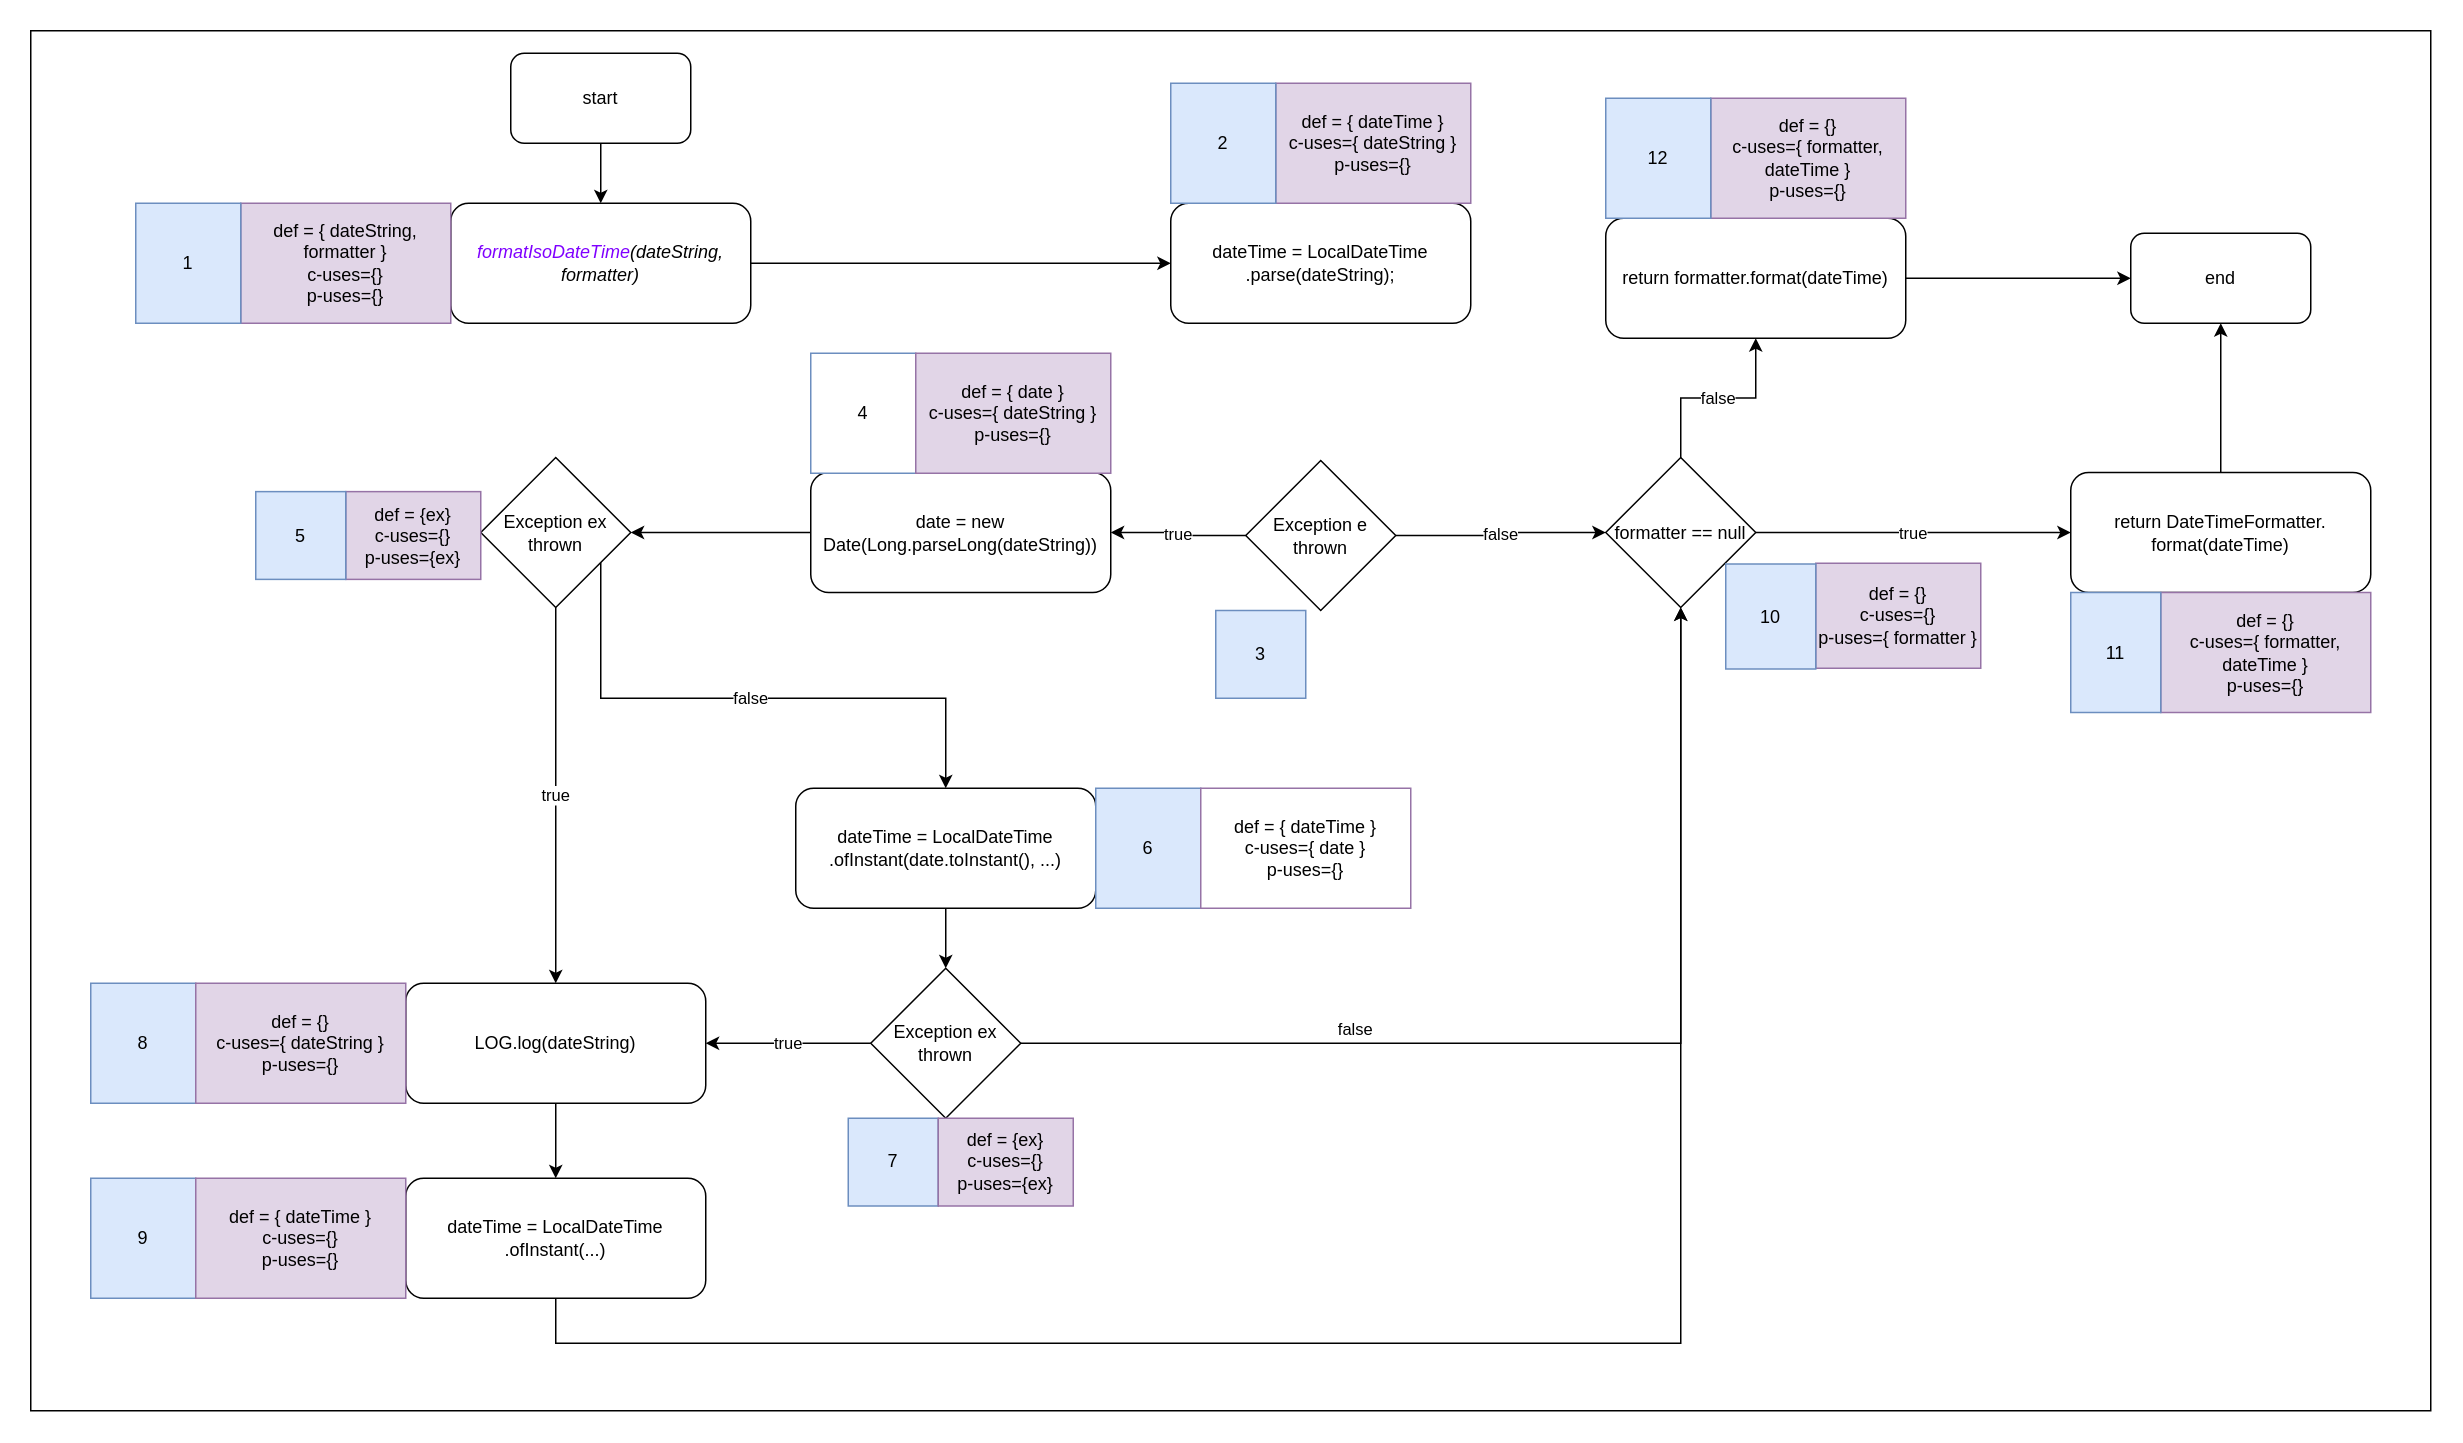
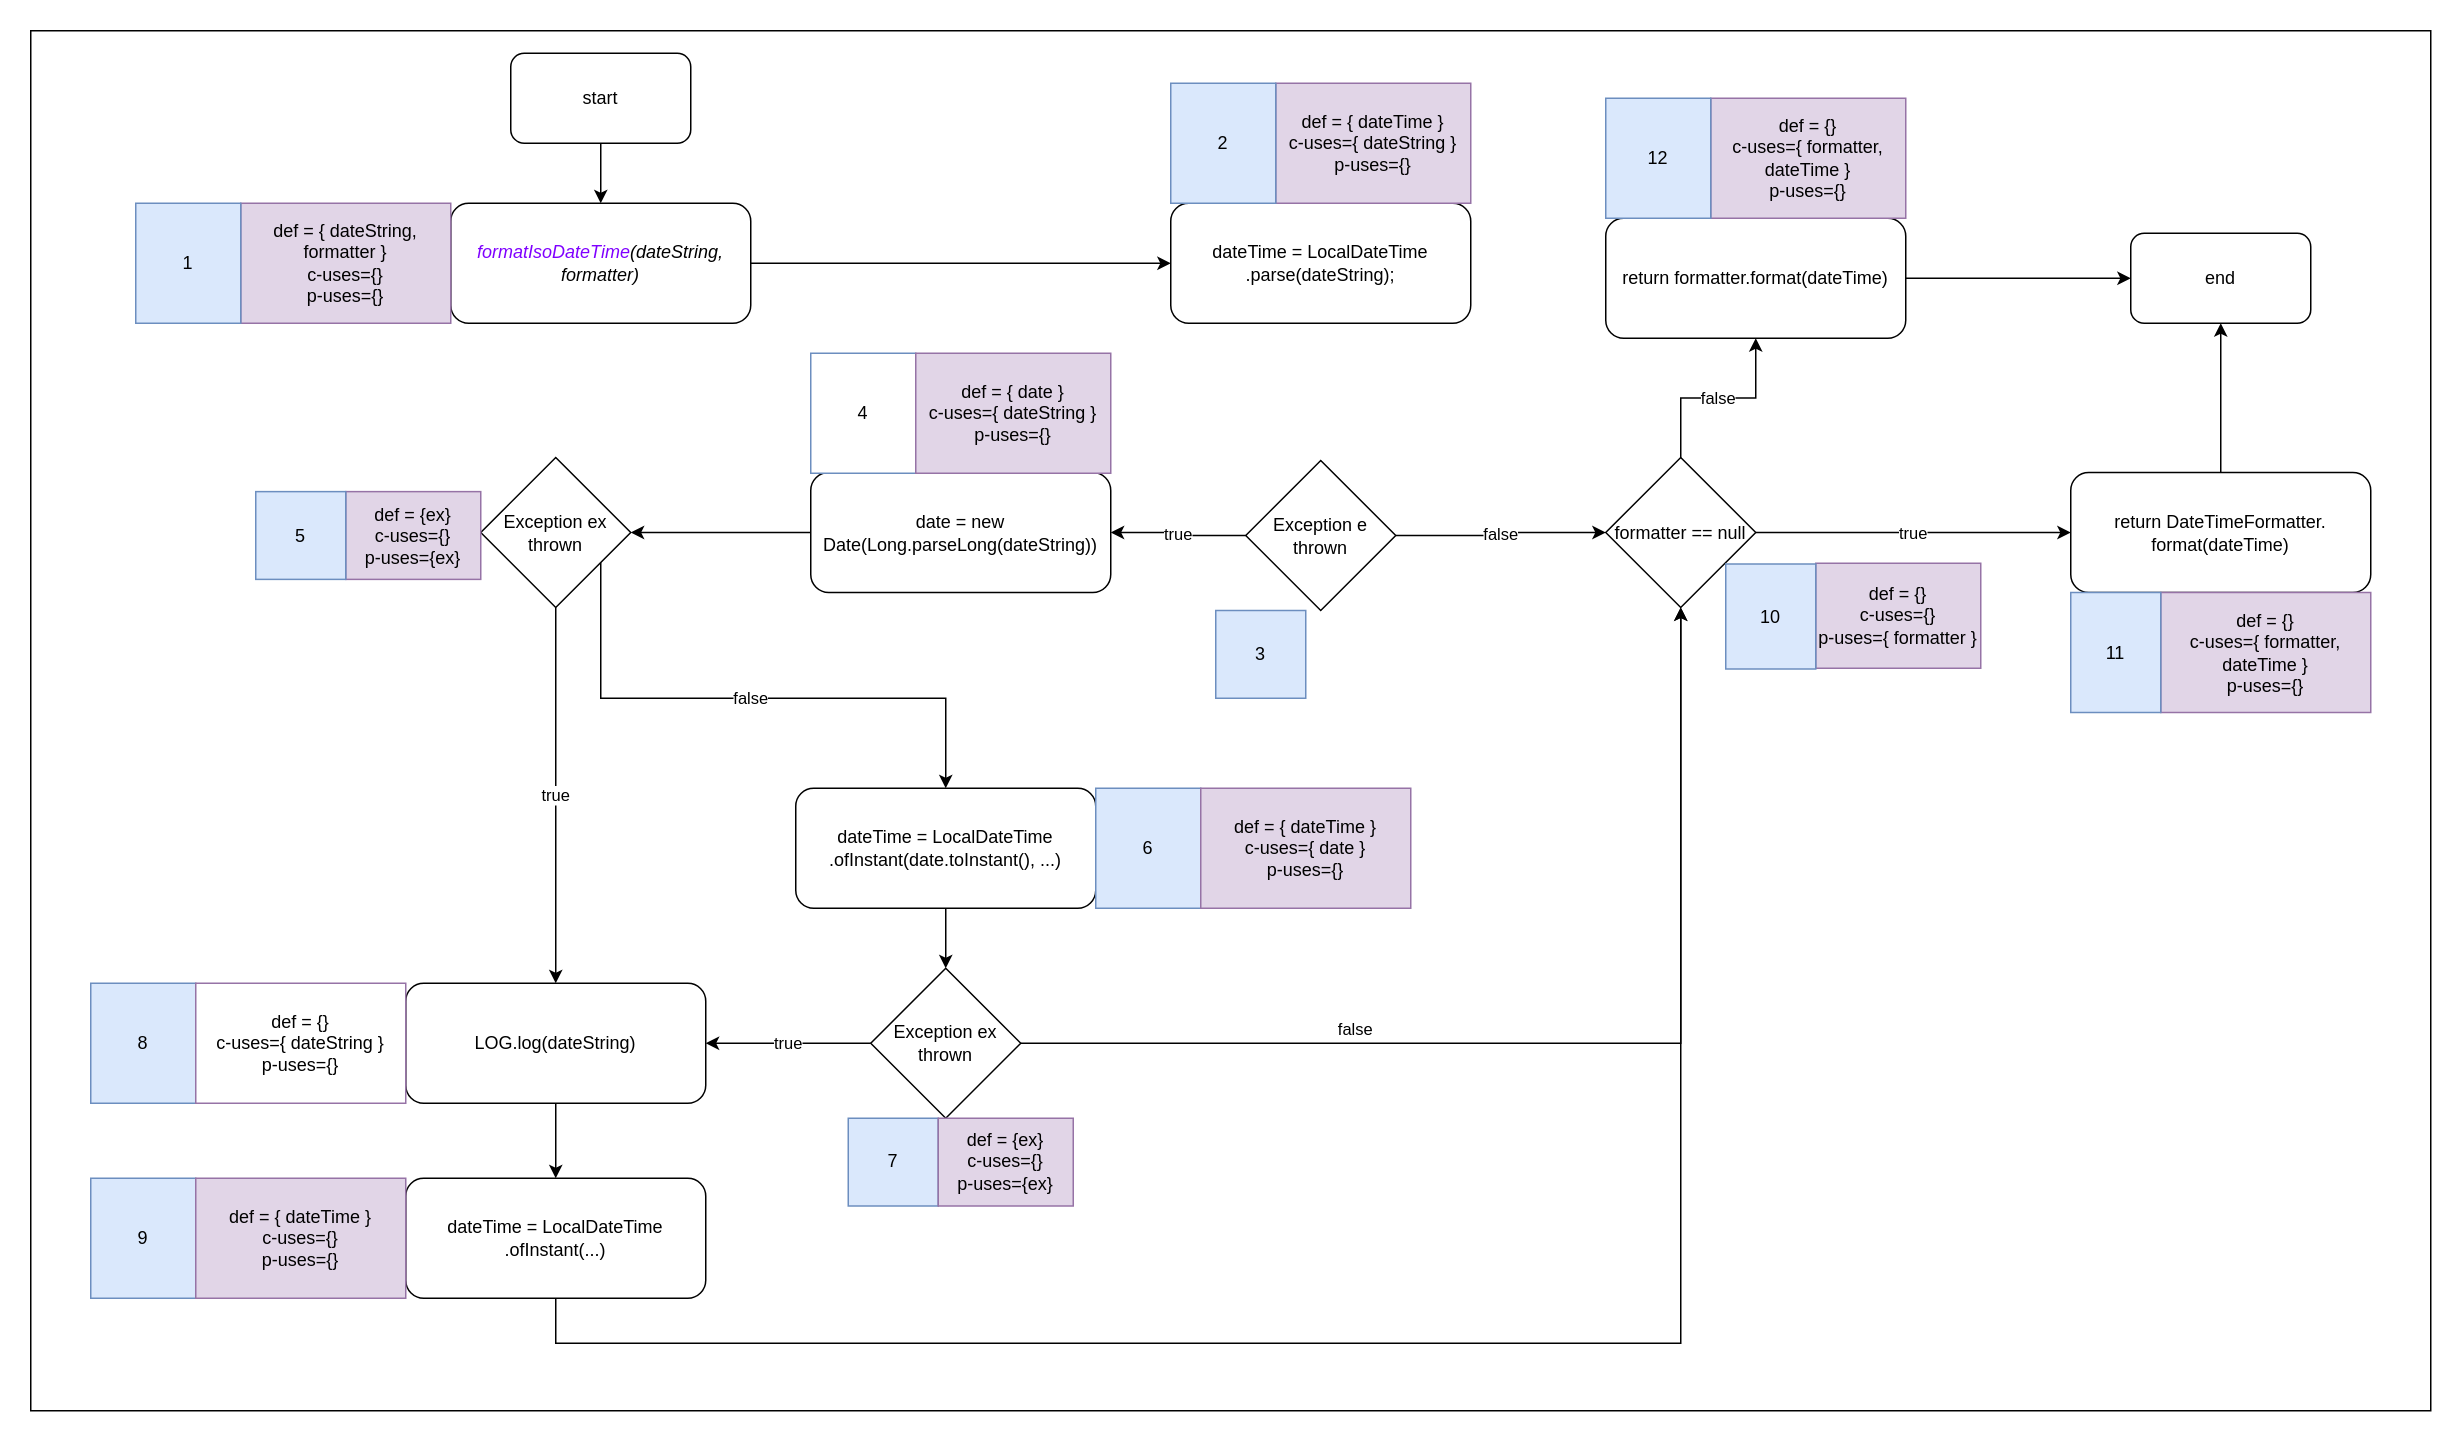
- <mxCell id="34" value="def = { dateTime }&lt;br&gt;c-uses={ date }&lt;br&gt;p-uses={}" style="rounded=0;whiteSpace=wrap;html=1;fontSize=12;fillColor=#ffffff;strokeColor=#9673a6;" parent="1" vertex="1"><mxGeometry x="800" y="525" width="140" height="80" as="geometry" /></mxCell>
+ <mxCell id="34" value="def = { dateTime }&lt;br&gt;c-uses={ date }&lt;br&gt;p-uses={}" style="rounded=0;whiteSpace=wrap;html=1;fontSize=12;fillColor=#e1d5e7;strokeColor=#9673a6;" parent="1" vertex="1"><mxGeometry x="800" y="525" width="140" height="80" as="geometry" /></mxCell>
- <mxCell id="40" value="def = {}&lt;br&gt;c-uses={ dateString }&lt;br&gt;p-uses={}" style="rounded=0;whiteSpace=wrap;html=1;fontSize=12;fillColor=#e1d5e7;strokeColor=#9673a6;" parent="1" vertex="1"><mxGeometry x="130" y="655" width="140" height="80" as="geometry" /></mxCell>
+ <mxCell id="40" value="def = {}&lt;br&gt;c-uses={ dateString }&lt;br&gt;p-uses={}" style="rounded=0;whiteSpace=wrap;html=1;fontSize=12;fillColor=#ffffff;strokeColor=#9673a6;" parent="1" vertex="1"><mxGeometry x="130" y="655" width="140" height="80" as="geometry" /></mxCell>
